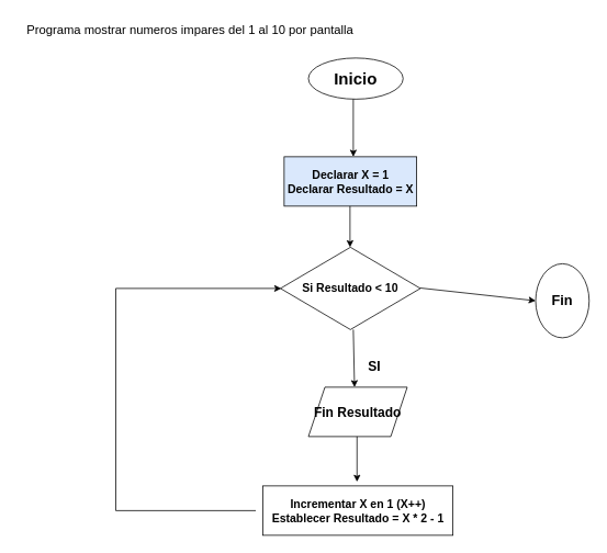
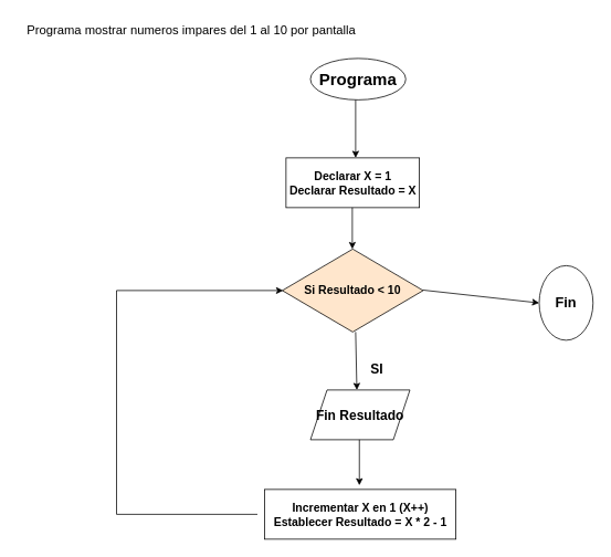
- <mxCell id="3" value="&lt;font style=&quot;font-size: 20px;&quot;&gt;&lt;b&gt;Inicio&lt;/b&gt;&lt;/font&gt;" style="ellipse;whiteSpace=wrap;html=1;" vertex="1" parent="1"><mxGeometry x="374" y="70" width="115" height="50" as="geometry" /></mxCell>
+ <mxCell id="3" value="&lt;font style=&quot;font-size: 20px;&quot;&gt;&lt;b&gt;Programa&lt;/b&gt;&lt;/font&gt;" style="ellipse;whiteSpace=wrap;html=1;" vertex="1" parent="1"><mxGeometry x="374" y="70" width="115" height="50" as="geometry" /></mxCell>
- <mxCell id="2" value="&lt;b&gt;&lt;font style=&quot;font-size: 14px;&quot;&gt;Declarar X = 1&lt;br&gt;&lt;/font&gt;&lt;/b&gt;&lt;b style=&quot;font-size: 14px;&quot;&gt;Declarar Resultado = X&lt;/b&gt;&lt;b&gt;&lt;font style=&quot;font-size: 14px;&quot;&gt;&lt;br&gt;&lt;/font&gt;&lt;/b&gt;" style="rounded=0;whiteSpace=wrap;html=1;fillColor=#dae8fc;" vertex="1" parent="1"><mxGeometry x="344.5" y="190" width="161" height="60" as="geometry" /></mxCell>
+ <mxCell id="2" value="&lt;b&gt;&lt;font style=&quot;font-size: 14px;&quot;&gt;Declarar X = 1&lt;br&gt;&lt;/font&gt;&lt;/b&gt;&lt;b style=&quot;font-size: 14px;&quot;&gt;Declarar Resultado = X&lt;/b&gt;&lt;b&gt;&lt;font style=&quot;font-size: 14px;&quot;&gt;&lt;br&gt;&lt;/font&gt;&lt;/b&gt;" style="rounded=0;whiteSpace=wrap;html=1;" vertex="1" parent="1"><mxGeometry x="344.5" y="190" width="161" height="60" as="geometry" /></mxCell>
- <mxCell id="5" value="&lt;font style=&quot;font-size: 14px;&quot;&gt;&lt;b&gt;Si Resultado &amp;lt; 10&lt;/b&gt;&lt;/font&gt;" style="rhombus;whiteSpace=wrap;html=1;" vertex="1" parent="1"><mxGeometry x="340" y="300" width="170" height="100" as="geometry" /></mxCell>
+ <mxCell id="5" value="&lt;font style=&quot;font-size: 14px;&quot;&gt;&lt;b&gt;Si Resultado &amp;lt; 10&lt;/b&gt;&lt;/font&gt;" style="rhombus;whiteSpace=wrap;html=1;fillColor=#ffe6cc;" vertex="1" parent="1"><mxGeometry x="340" y="300" width="170" height="100" as="geometry" /></mxCell>
